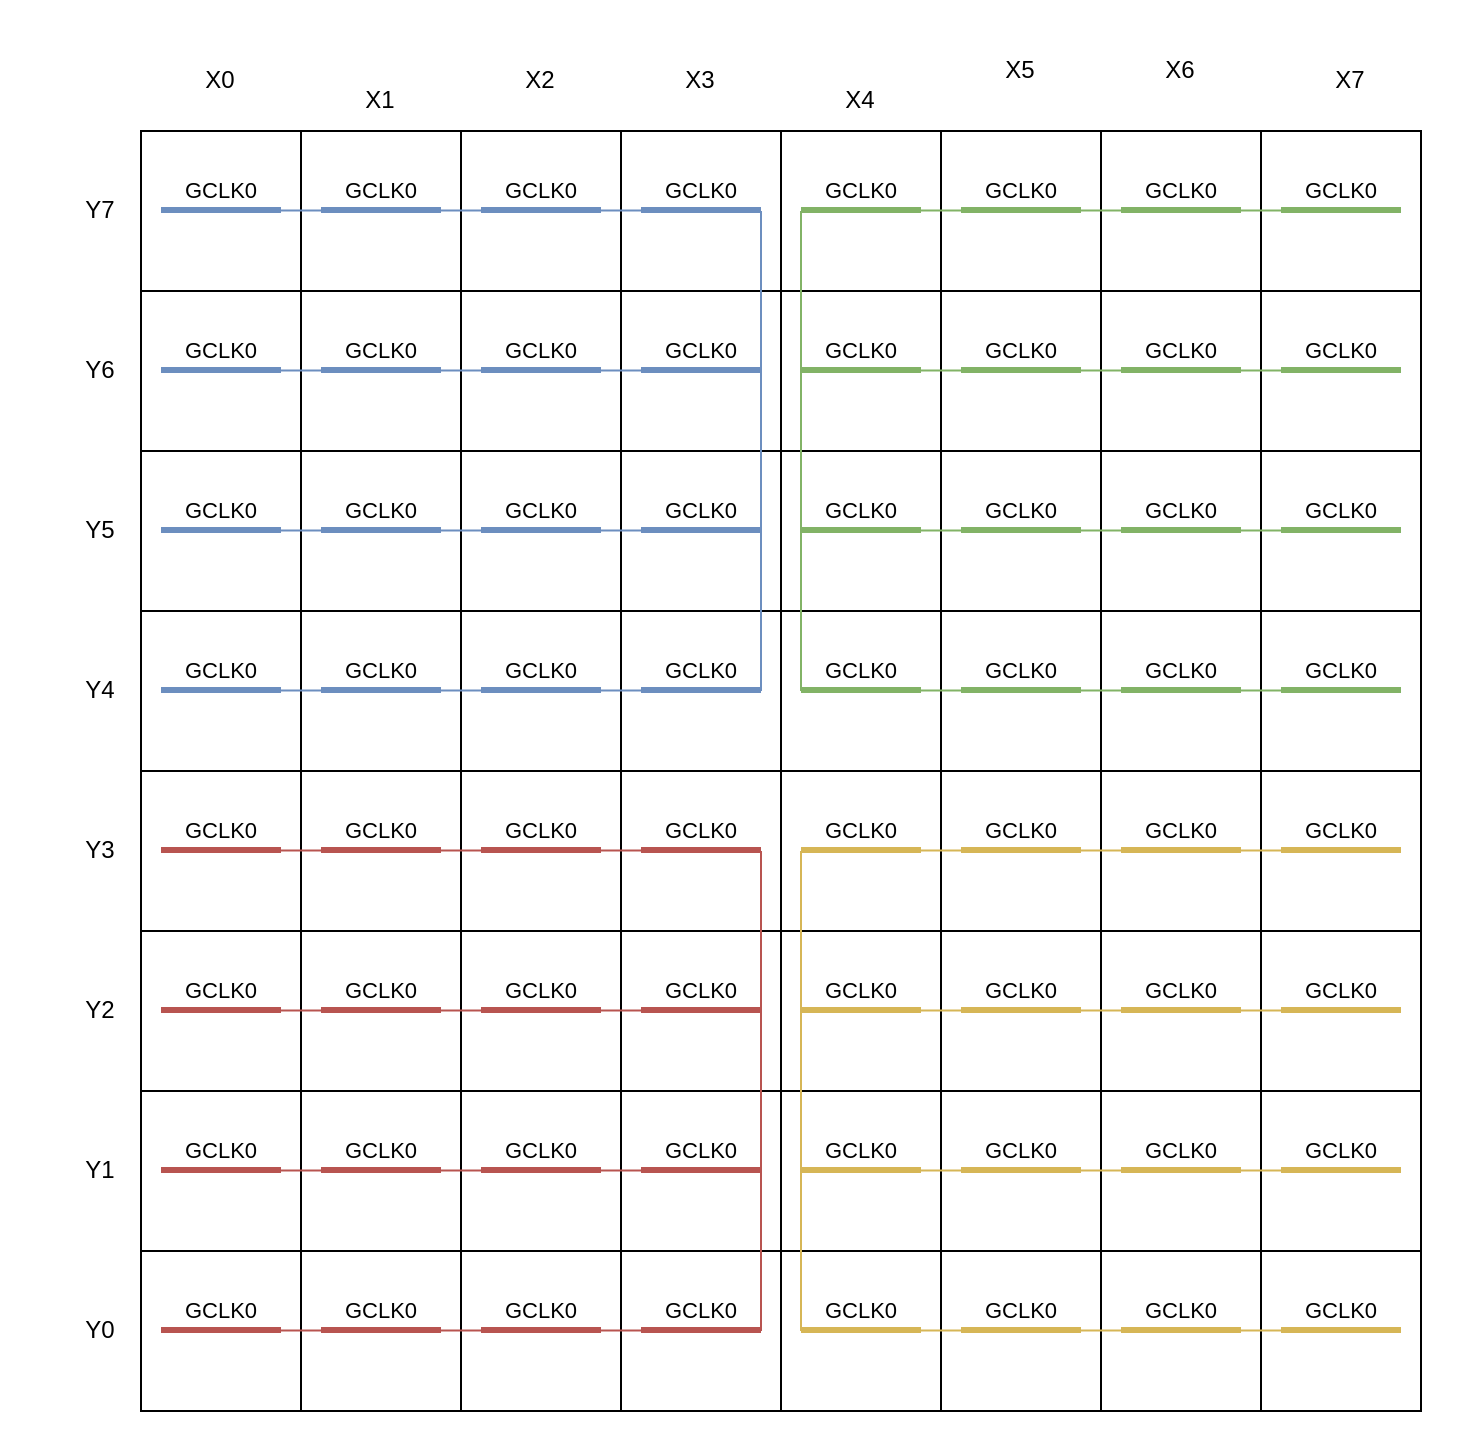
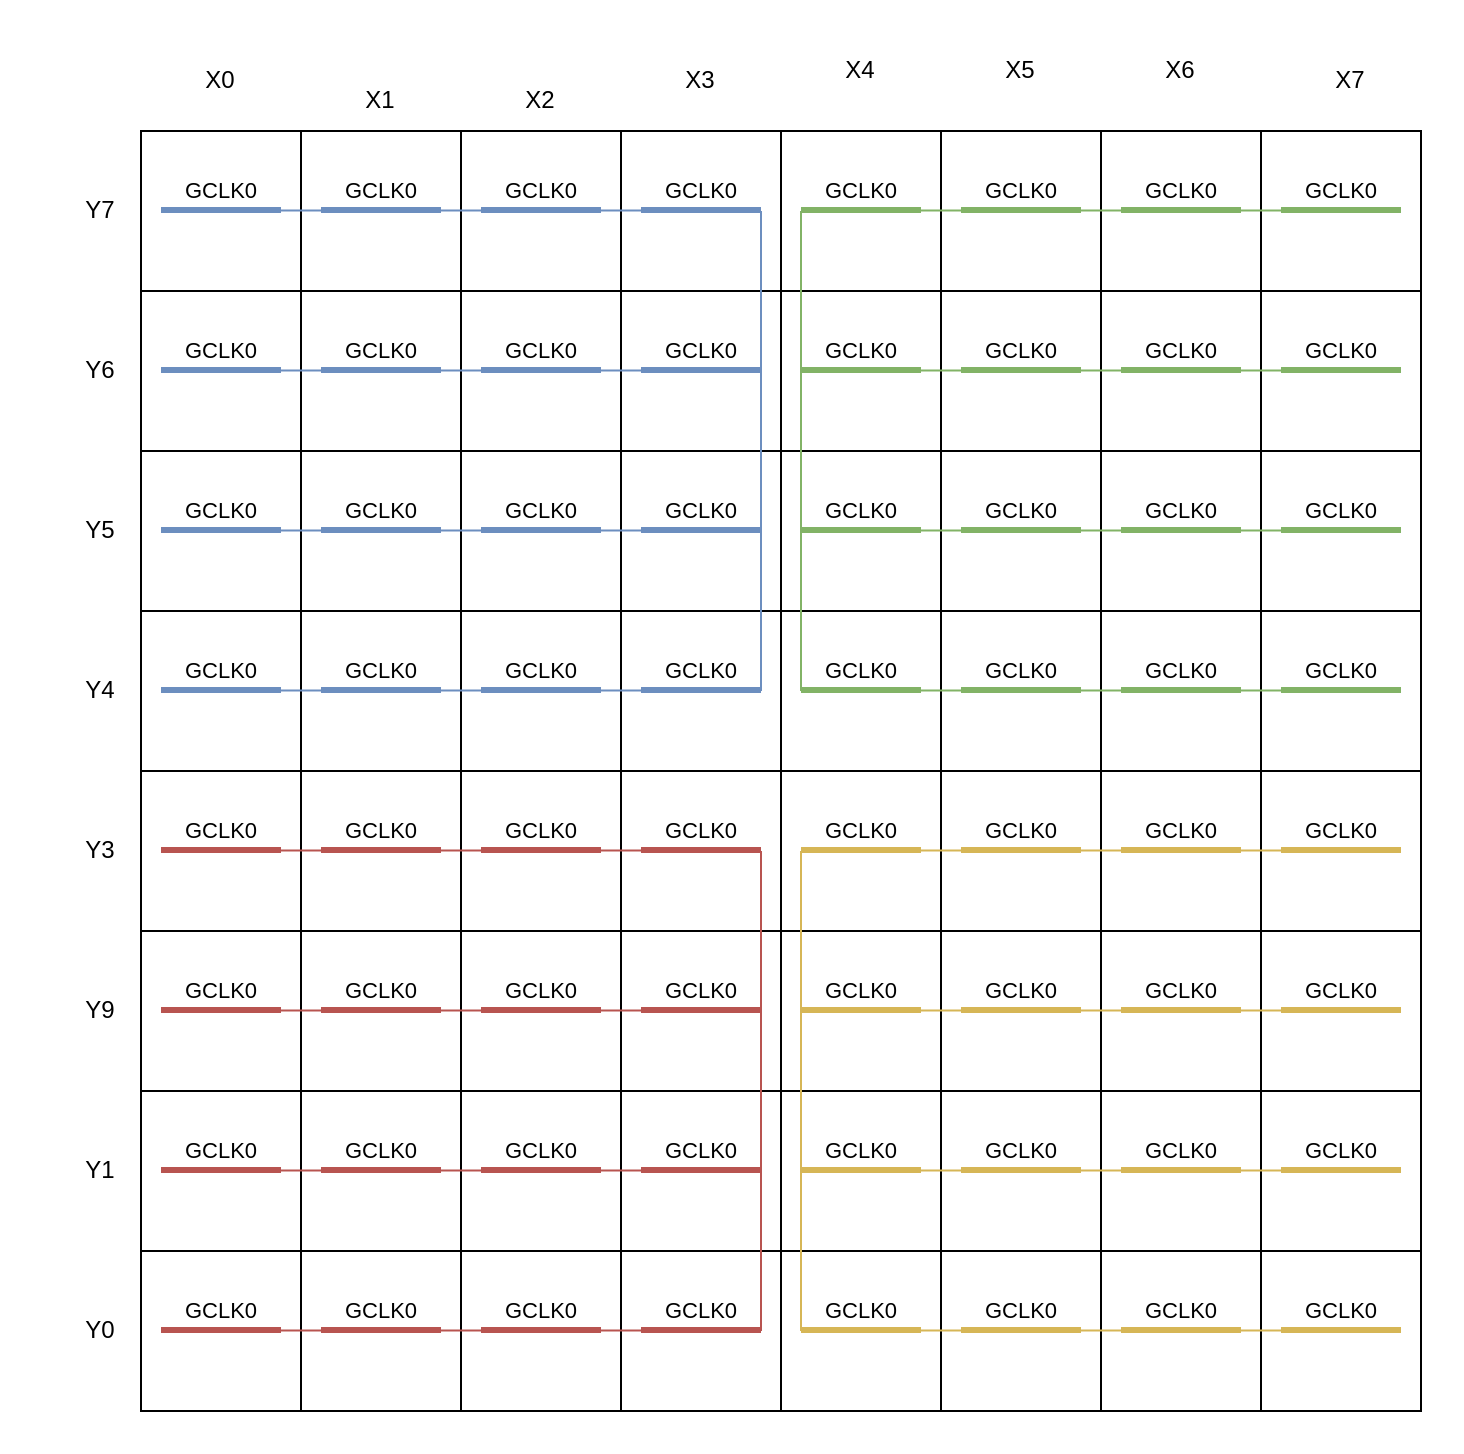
- <mxCell id="184" value="X2" style="text;html=1;align=center;verticalAlign=middle;whiteSpace=wrap;rounded=0;" vertex="1" parent="1"><mxGeometry x="240" y="25" width="60" height="30" as="geometry" /></mxCell>
+ <mxCell id="184" value="X2" style="text;html=1;align=center;verticalAlign=middle;whiteSpace=wrap;rounded=0;" vertex="1" parent="1"><mxGeometry x="240" y="35" width="60" height="30" as="geometry" /></mxCell>
- <mxCell id="186" value="X4" style="text;html=1;align=center;verticalAlign=middle;whiteSpace=wrap;rounded=0;" vertex="1" parent="1"><mxGeometry x="400" y="35" width="60" height="30" as="geometry" /></mxCell>
+ <mxCell id="186" value="X4" style="text;html=1;align=center;verticalAlign=middle;whiteSpace=wrap;rounded=0;" vertex="1" parent="1"><mxGeometry x="400" y="20" width="60" height="30" as="geometry" /></mxCell>
- <mxCell id="192" value="Y2" style="text;html=1;align=center;verticalAlign=middle;whiteSpace=wrap;rounded=0;" vertex="1" parent="1"><mxGeometry x="20" y="490" width="60" height="30" as="geometry" /></mxCell>
+ <mxCell id="192" value="Y9" style="text;html=1;align=center;verticalAlign=middle;whiteSpace=wrap;rounded=0;" vertex="1" parent="1"><mxGeometry x="20" y="490" width="60" height="30" as="geometry" /></mxCell>
